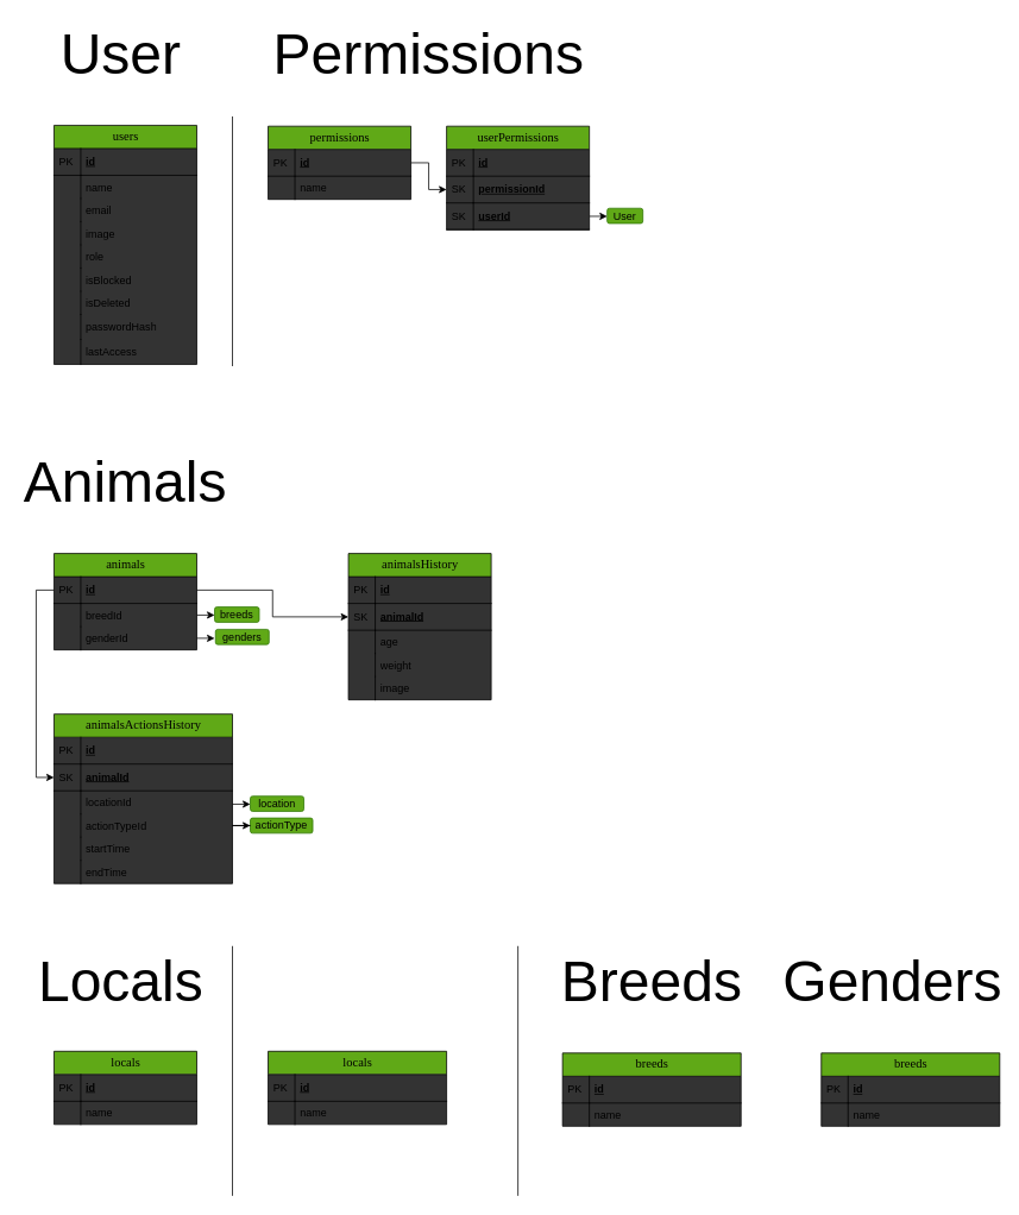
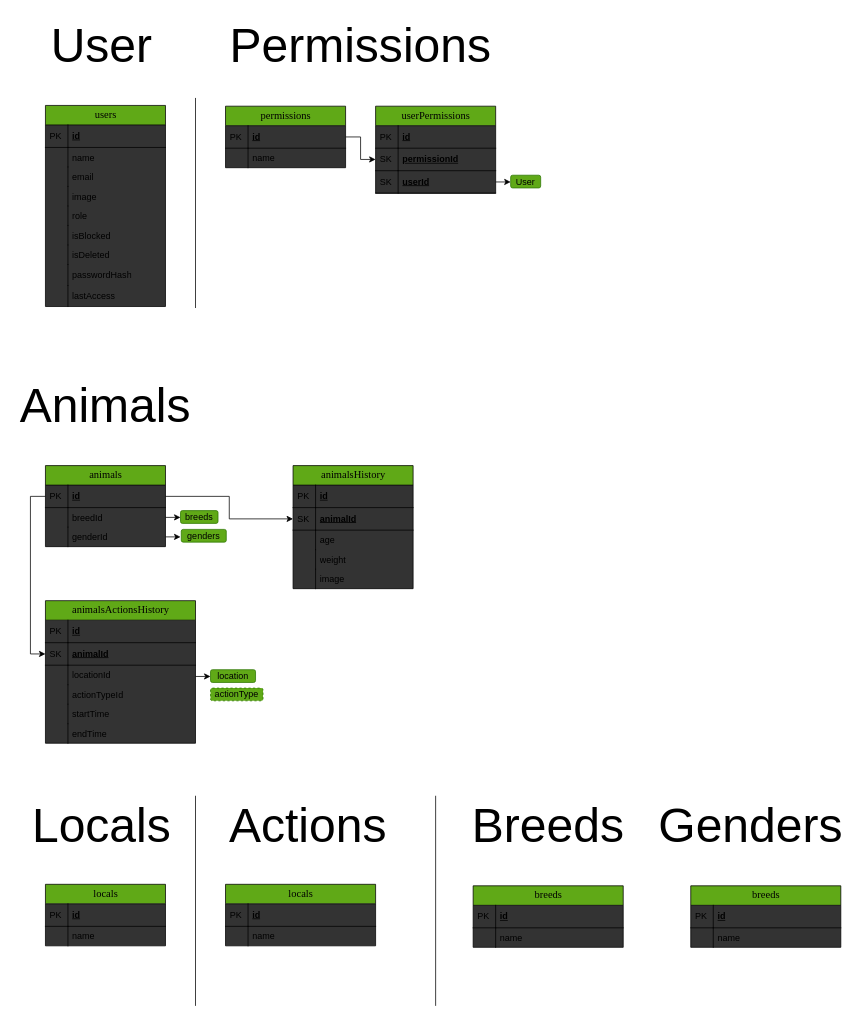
- <mxCell id="61" style="edgeStyle=orthogonalEdgeStyle;rounded=0;orthogonalLoop=1;jettySize=auto;html=1;fontColor=#000000;" parent="1" source="53" target="60" edge="1"><mxGeometry relative="1" as="geometry" /></mxCell>
- <mxCell id="60" value="actionType" style="rounded=1;whiteSpace=wrap;html=1;fillColor=#60a917;strokeColor=#2D7600;fontColor=#000000;" parent="1" vertex="1"><mxGeometry x="280" y="916.5" width="70" height="17" as="geometry" /></mxCell>
+ <mxCell id="60" value="actionType" style="rounded=1;whiteSpace=wrap;html=1;fillColor=#60a917;strokeColor=#2D7600;fontColor=#000000;dashed=1;" parent="1" vertex="1"><mxGeometry x="280" y="916.5" width="70" height="17" as="geometry" /></mxCell>
+ <mxCell id="68" value="&lt;span style=&quot;font-size: 64px;&quot;&gt;Actions&lt;/span&gt;" style="text;html=1;strokeColor=none;fillColor=none;align=center;verticalAlign=middle;whiteSpace=wrap;rounded=0;" parent="1" vertex="1"><mxGeometry x="300" y="1060" width="220" height="80" as="geometry" /></mxCell>
